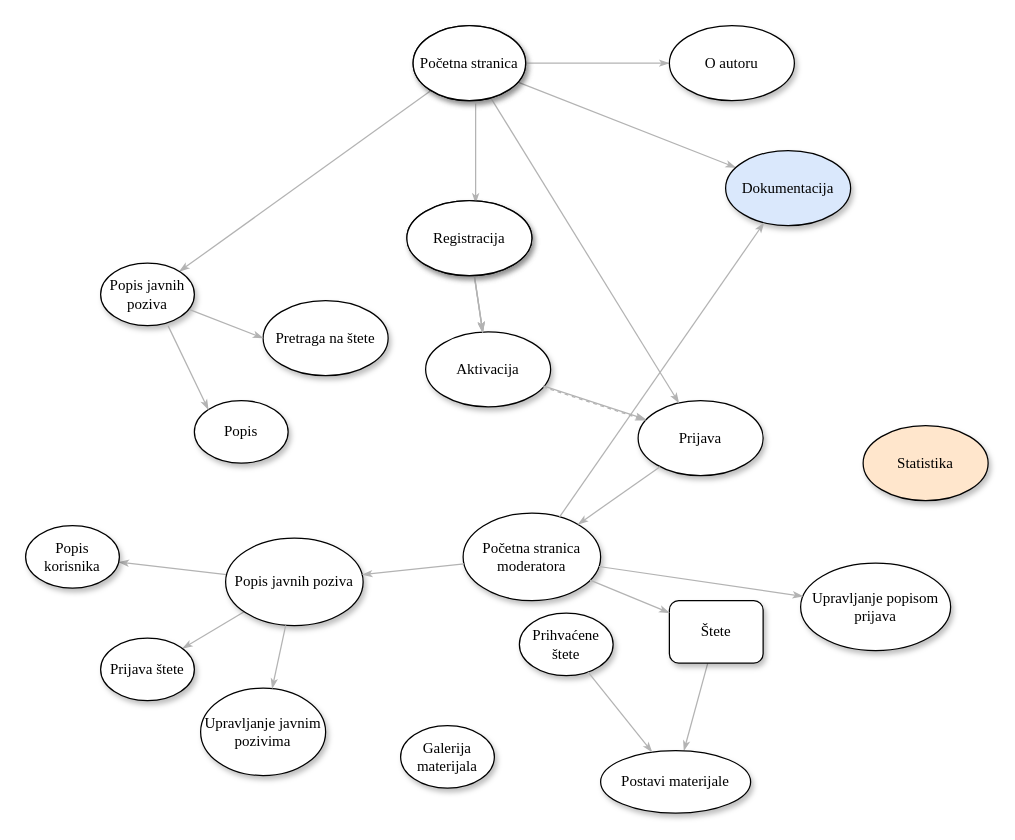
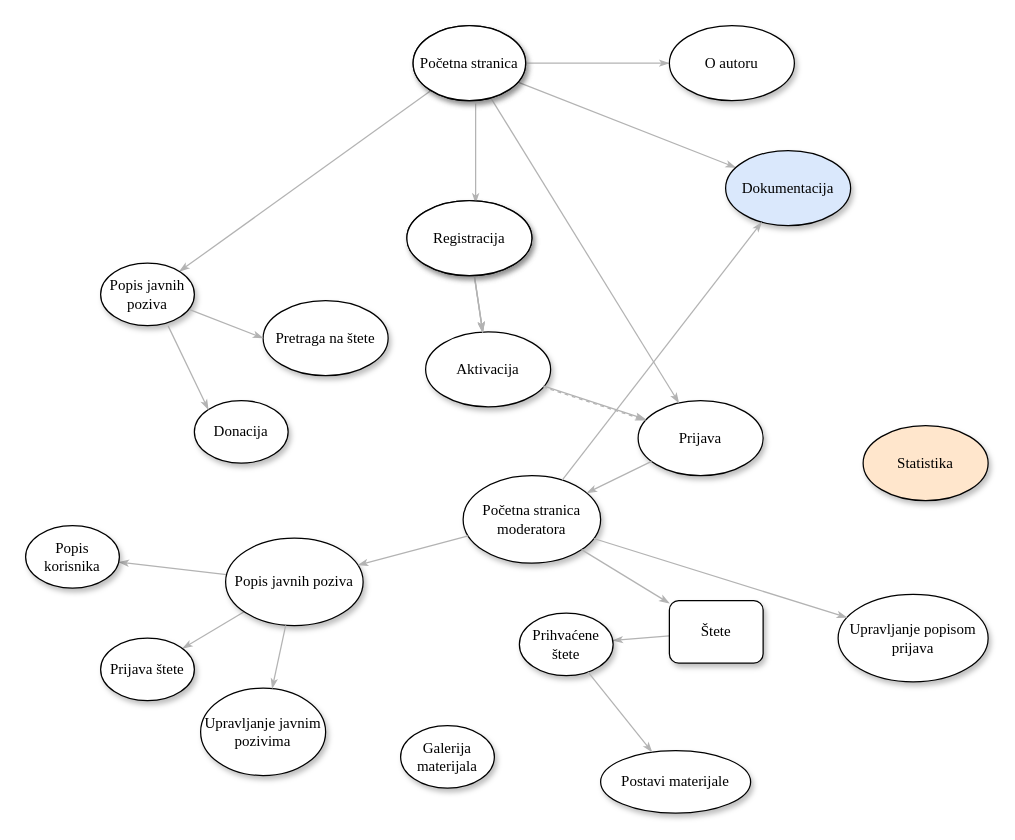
- <mxCell id="12" value="&lt;span&gt;Popis&lt;/span&gt;" style="ellipse;whiteSpace=wrap;html=1;rounded=0;shadow=1;comic=0;labelBackgroundColor=none;strokeWidth=1;fontFamily=Verdana;fontSize=12;align=center;" vertex="1" parent="1"><mxGeometry x="155" y="320" width="75" height="50" as="geometry" /></mxCell>
+ <mxCell id="12" value="&lt;span&gt;Donacija&lt;/span&gt;" style="ellipse;whiteSpace=wrap;html=1;rounded=0;shadow=1;comic=0;labelBackgroundColor=none;strokeWidth=1;fontFamily=Verdana;fontSize=12;align=center;" vertex="1" parent="1"><mxGeometry x="155" y="320" width="75" height="50" as="geometry" /></mxCell>
- <mxCell id="35" value="&lt;span&gt;Početna stranica moderatora&lt;/span&gt;" style="ellipse;whiteSpace=wrap;html=1;rounded=0;shadow=1;comic=0;labelBackgroundColor=none;strokeWidth=1;fontFamily=Verdana;fontSize=12;align=center;" vertex="1" parent="1"><mxGeometry x="370" y="410" width="110" height="70" as="geometry" /></mxCell>
+ <mxCell id="35" value="&lt;span&gt;Početna stranica moderatora&lt;/span&gt;" style="ellipse;whiteSpace=wrap;html=1;rounded=0;shadow=1;comic=0;labelBackgroundColor=none;strokeWidth=1;fontFamily=Verdana;fontSize=12;align=center;" vertex="1" parent="1"><mxGeometry x="370" y="380" width="110" height="70" as="geometry" /></mxCell>
- <mxCell id="42" value="&lt;span&gt;Upravljanje popisom prijava&lt;/span&gt;" style="ellipse;whiteSpace=wrap;html=1;rounded=0;shadow=1;comic=0;labelBackgroundColor=none;strokeWidth=1;fontFamily=Verdana;fontSize=12;align=center;" vertex="1" parent="1"><mxGeometry x="640" y="450" width="120" height="70" as="geometry" /></mxCell>
+ <mxCell id="42" value="&lt;span&gt;Upravljanje popisom prijava&lt;/span&gt;" style="ellipse;whiteSpace=wrap;html=1;rounded=0;shadow=1;comic=0;labelBackgroundColor=none;strokeWidth=1;fontFamily=Verdana;fontSize=12;align=center;" vertex="1" parent="1"><mxGeometry x="670" y="475" width="120" height="70" as="geometry" /></mxCell>
- <mxCell id="3" value="" style="edgeStyle=none;rounded=1;html=1;labelBackgroundColor=none;startArrow=none;startFill=0;startSize=5;endArrow=classicThin;endFill=1;endSize=5;jettySize=auto;orthogonalLoop=1;strokeColor=#B3B3B3;strokeWidth=1;fontFamily=Verdana;fontSize=12;" edge="1" parent="1" source="4" target="6"><mxGeometry relative="1" as="geometry"><mxPoint x="380.607" y="259.732" as="sourcePoint" /></mxGeometry></mxCell>
+ <mxCell id="3" value="" style="edgeStyle=none;rounded=1;html=1;labelBackgroundColor=none;startArrow=none;startFill=0;startSize=5;endArrow=classicThin;endFill=1;endSize=5;jettySize=auto;orthogonalLoop=1;strokeColor=#B3B3B3;strokeWidth=1;fontFamily=Verdana;fontSize=12;" edge="1" parent="1" source="4" target="5"><mxGeometry relative="1" as="geometry"><mxPoint x="380.607" y="259.732" as="sourcePoint" /></mxGeometry></mxCell>
